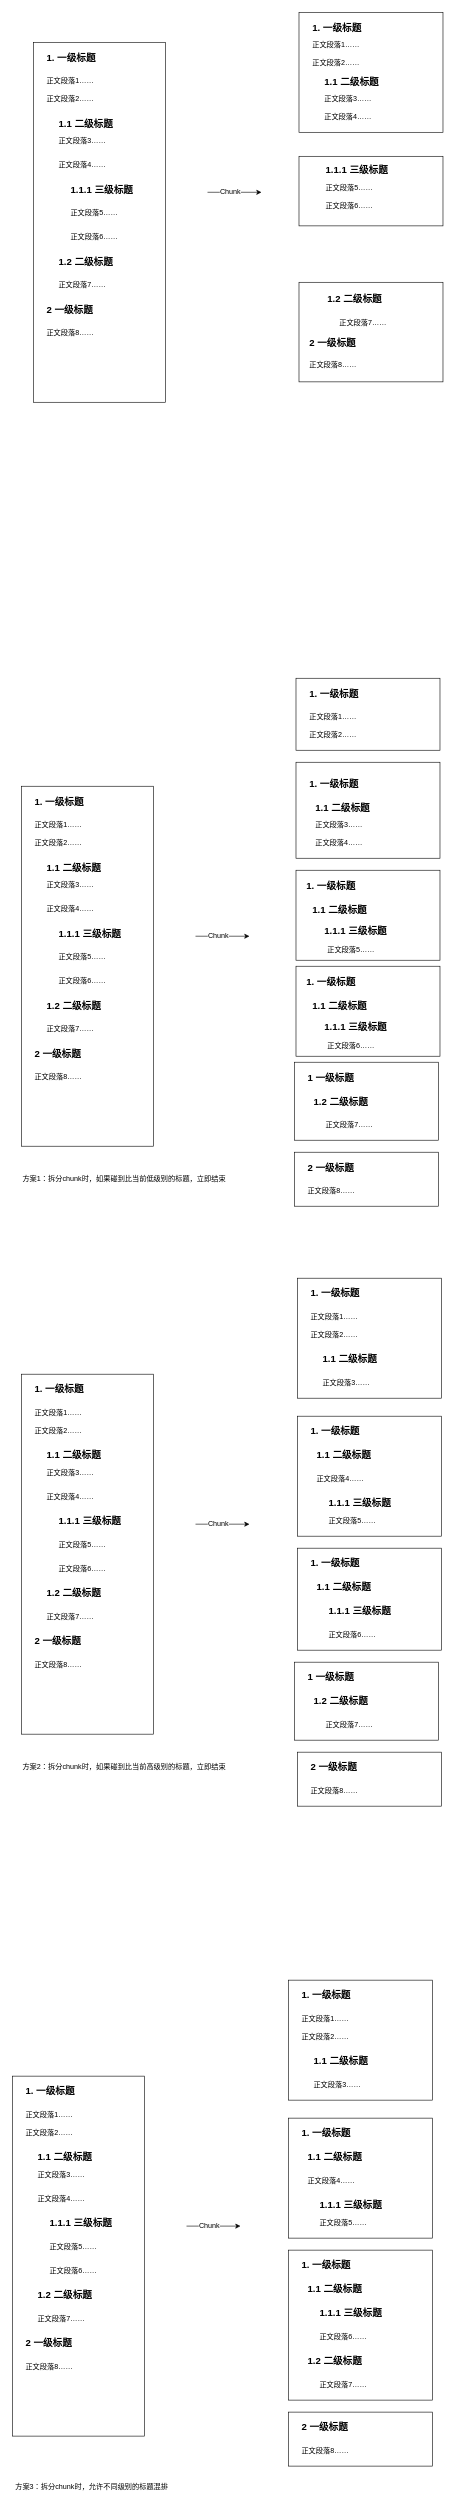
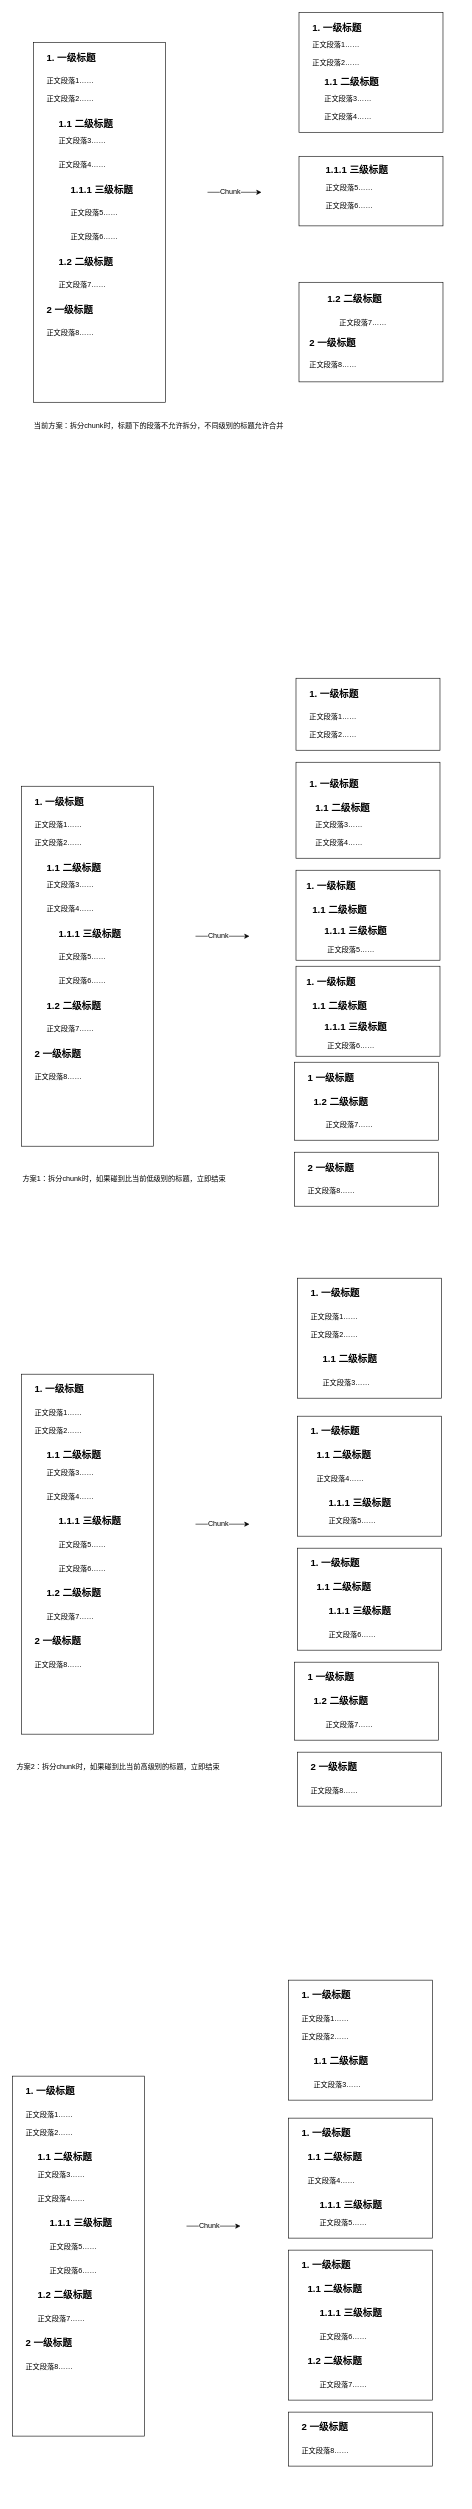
+ <mxCell id="157" value="当前方案：拆分chunk时，标题下的段落不允许拆分，不同级别的标题允许合并" style="text;html=1;align=left;verticalAlign=top;whiteSpace=wrap;rounded=0;" vertex="1" parent="1"><mxGeometry x="54" y="695" width="710" height="30" as="geometry" /></mxCell>
- <mxCell id="42" value="方案2：拆分chunk时，如果碰到比当前高级别的标题，立即结束" style="text;html=1;align=left;verticalAlign=top;whiteSpace=wrap;rounded=0;" parent="1" vertex="1"><mxGeometry x="35" y="2930" width="350" height="30" as="geometry" /></mxCell>
+ <mxCell id="42" value="方案2：拆分chunk时，如果碰到比当前高级别的标题，立即结束" style="text;html=1;align=left;verticalAlign=top;whiteSpace=wrap;rounded=0;" parent="1" vertex="1"><mxGeometry x="25" y="2930" width="350" height="30" as="geometry" /></mxCell>
- <mxCell id="81" value="方案3：拆分chunk时，允许不同级别的标题混排" style="text;html=1;align=left;verticalAlign=top;whiteSpace=wrap;rounded=0;" parent="1" vertex="1"><mxGeometry x="22.5" y="4130" width="710" height="30" as="geometry" /></mxCell>
